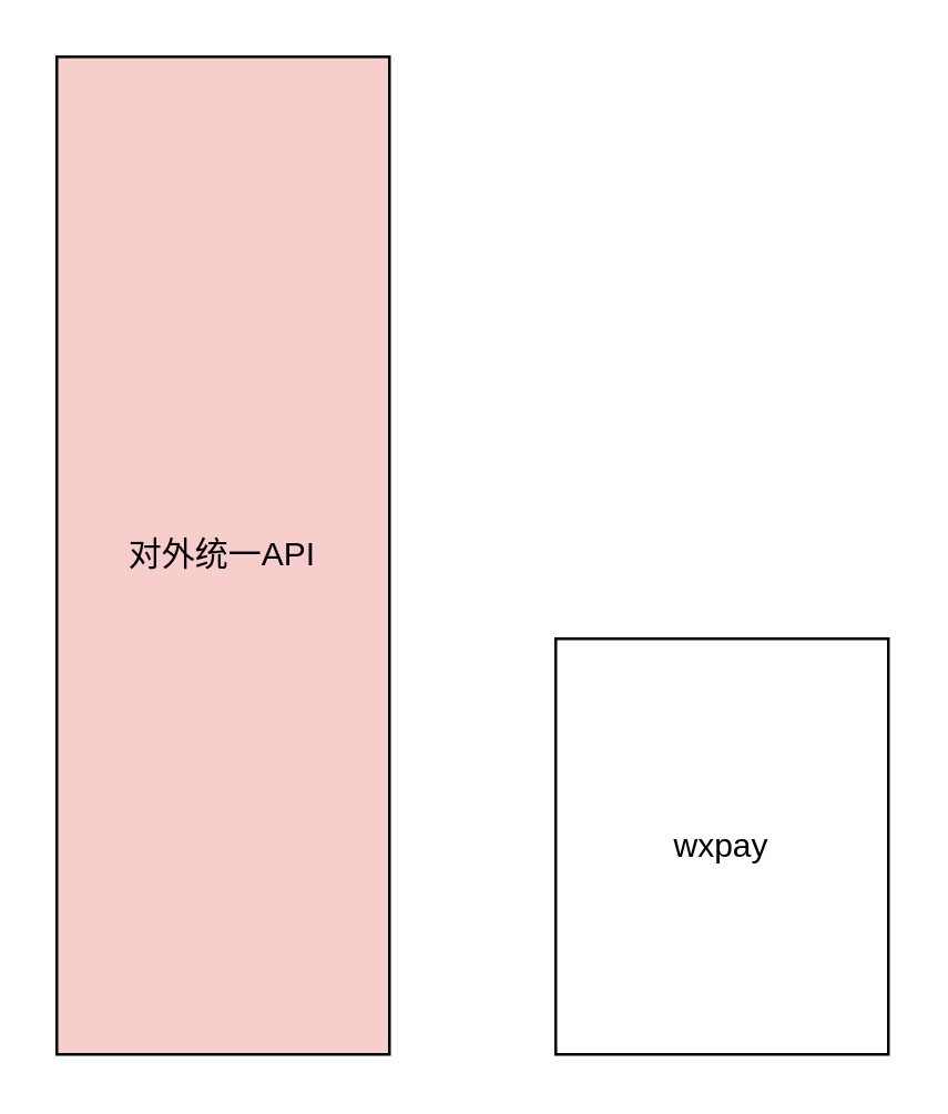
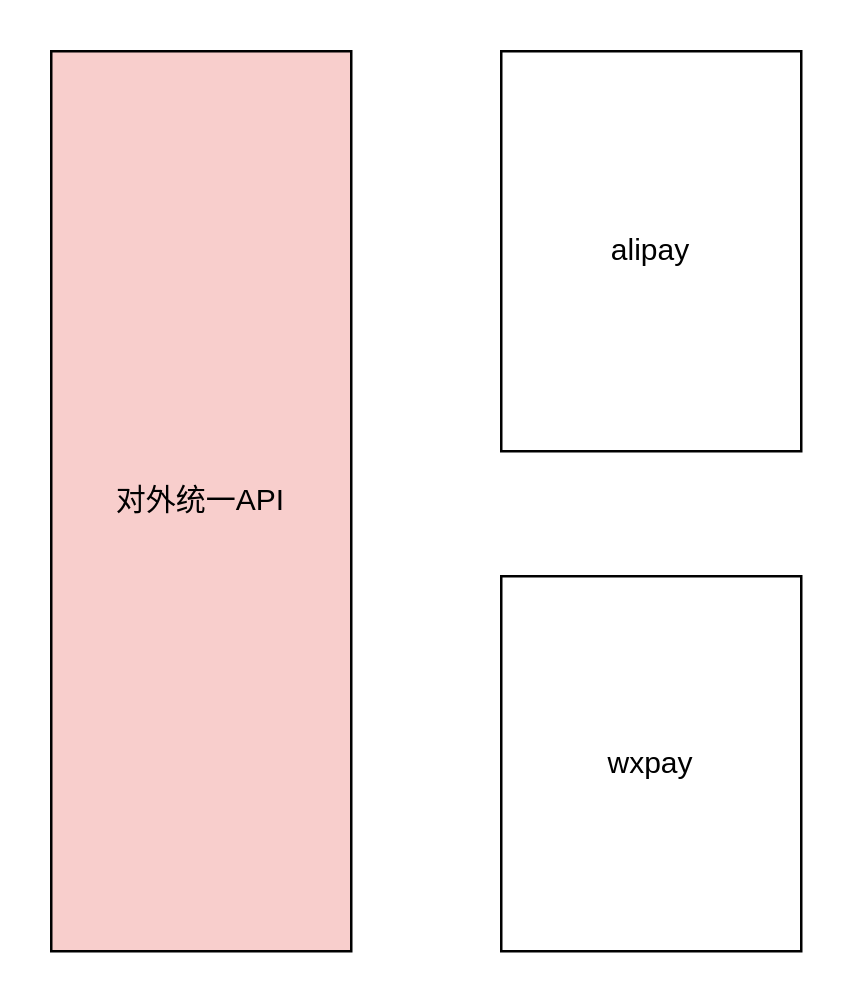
+ <mxCell id="3" value="alipay" style="rounded=0;whiteSpace=wrap;html=1;" vertex="1" parent="1"><mxGeometry x="200" y="20" width="120" height="160" as="geometry" /></mxCell>
